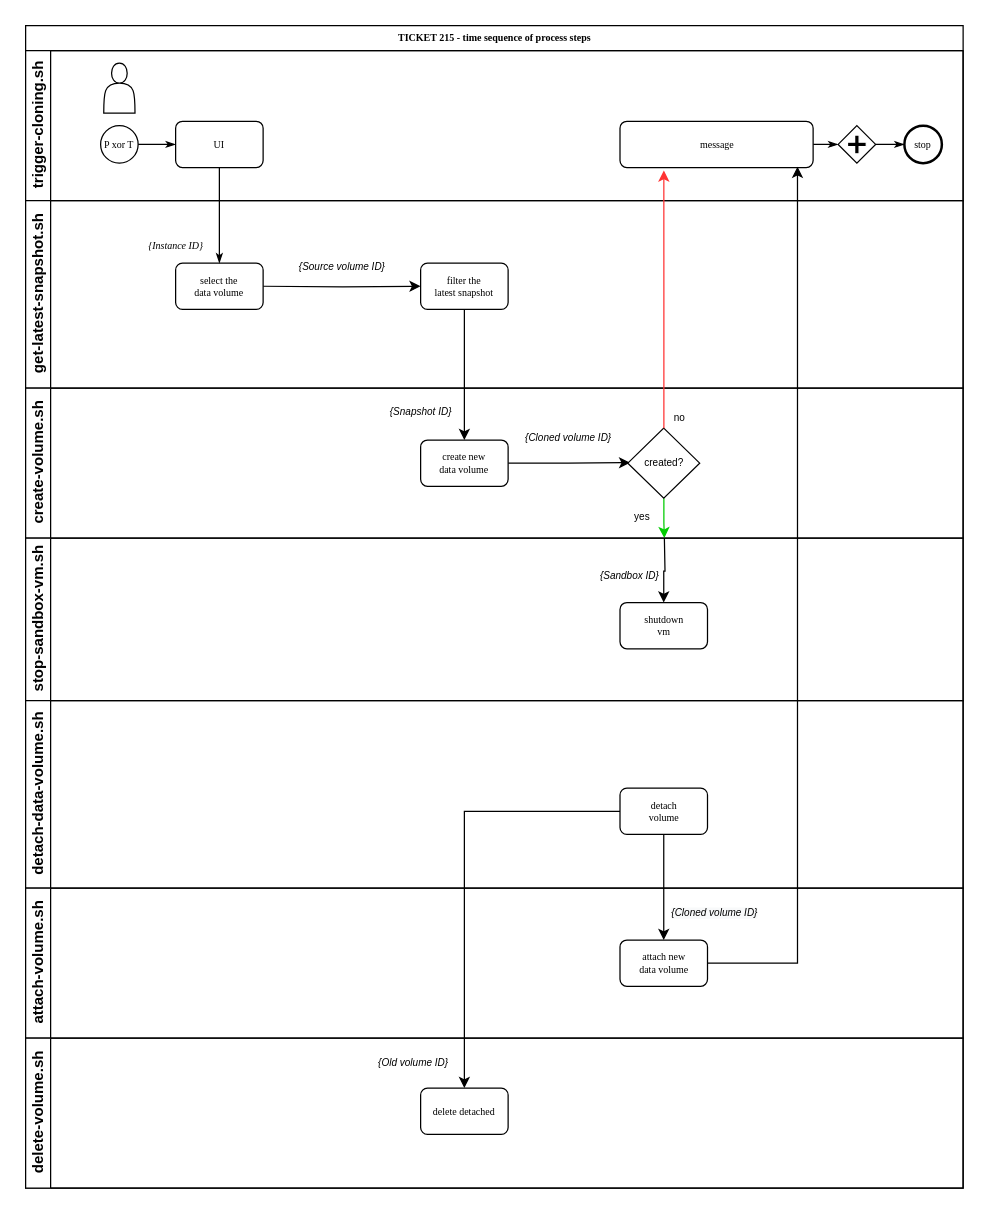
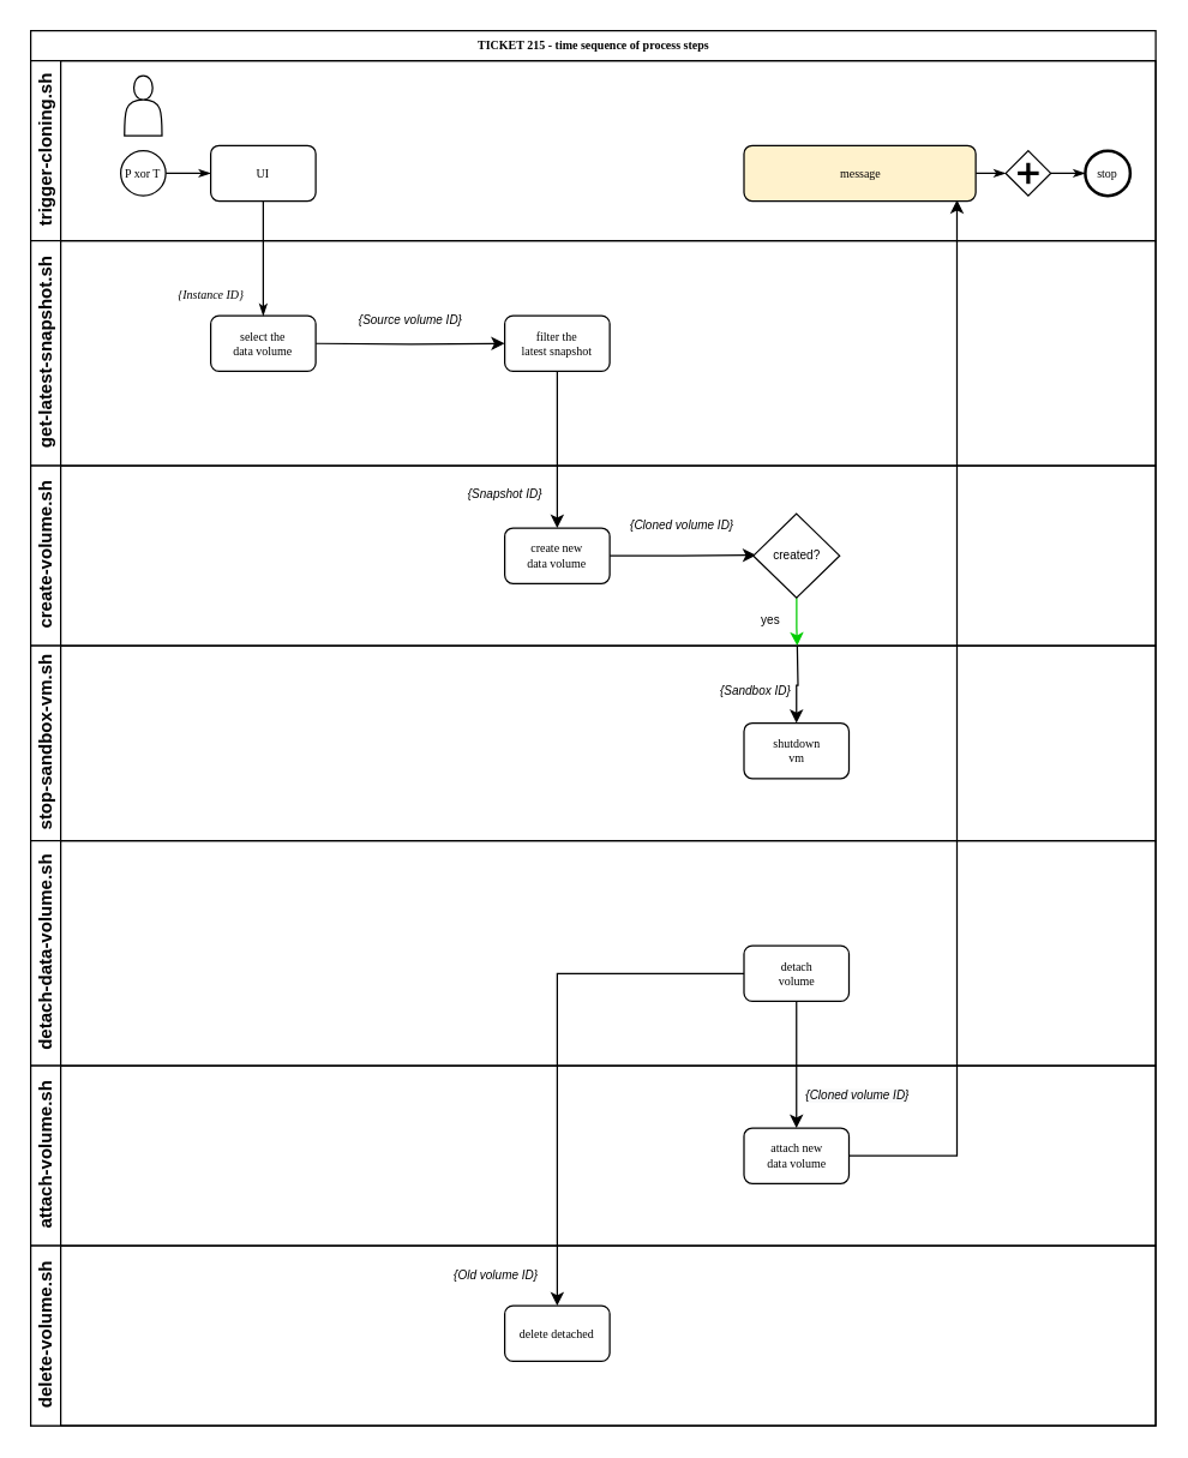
- <mxCell id="8" value="message" style="rounded=1;whiteSpace=wrap;html=1;shadow=0;labelBackgroundColor=none;strokeWidth=1;fontFamily=Verdana;fontSize=8;align=center;" parent="3" vertex="1"><mxGeometry x="475.5" y="56.5" width="154.5" height="37" as="geometry" /></mxCell>
+ <mxCell id="8" value="message" style="rounded=1;whiteSpace=wrap;html=1;shadow=0;labelBackgroundColor=none;strokeWidth=1;fontFamily=Verdana;fontSize=8;align=center;fillColor=#fff2cc;" parent="3" vertex="1"><mxGeometry x="475.5" y="56.5" width="154.5" height="37" as="geometry" /></mxCell>
- <mxCell id="33" value="no" style="edgeStyle=orthogonalEdgeStyle;rounded=0;orthogonalLoop=1;jettySize=auto;html=1;fontSize=8;strokeColor=#FF3333;entryX=0.227;entryY=1.065;entryDx=0;entryDy=0;entryPerimeter=0;" edge="1" parent="2" source="22" target="8"><mxGeometry x="-0.921" y="-12" relative="1" as="geometry"><mxPoint as="offset" /></mxGeometry></mxCell>
